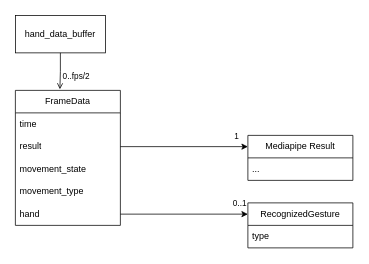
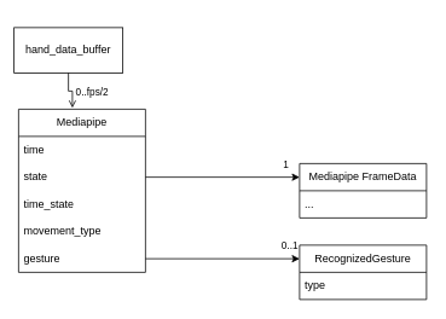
- <mxCell id="10" value="hand_data_buffer" style="rounded=0;whiteSpace=wrap;html=1;" parent="1" vertex="1"><mxGeometry x="20" y="20" width="120" height="50" as="geometry" /></mxCell>
+ <mxCell id="10" value="hand_data_buffer" style="rounded=0;whiteSpace=wrap;html=1;" parent="1" vertex="1"><mxGeometry x="15" y="30" width="120" height="50" as="geometry" /></mxCell>
- <mxCell id="4" value="FrameData" style="swimlane;fontStyle=0;childLayout=stackLayout;horizontal=1;startSize=30;horizontalStack=0;resizeParent=1;resizeParentMax=0;resizeLast=0;collapsible=1;marginBottom=0;whiteSpace=wrap;html=1;" parent="1" vertex="1"><mxGeometry x="20" y="120" width="140" height="180" as="geometry"><mxRectangle x="180" y="170" width="100" height="30" as="alternateBounds" /></mxGeometry></mxCell>
+ <mxCell id="4" value="Mediapipe" style="swimlane;fontStyle=0;childLayout=stackLayout;horizontal=1;startSize=30;horizontalStack=0;resizeParent=1;resizeParentMax=0;resizeLast=0;collapsible=1;marginBottom=0;whiteSpace=wrap;html=1;" parent="1" vertex="1"><mxGeometry x="20" y="120" width="140" height="180" as="geometry"><mxRectangle x="180" y="170" width="100" height="30" as="alternateBounds" /></mxGeometry></mxCell>
- <mxCell id="6" value="result" style="text;strokeColor=none;fillColor=none;align=left;verticalAlign=middle;spacingLeft=4;spacingRight=4;overflow=hidden;points=[[0,0.5],[1,0.5]];portConstraint=eastwest;rotatable=0;whiteSpace=wrap;html=1;" parent="4" vertex="1"><mxGeometry y="60" width="140" height="30" as="geometry" /></mxCell>
+ <mxCell id="6" value="state" style="text;strokeColor=none;fillColor=none;align=left;verticalAlign=middle;spacingLeft=4;spacingRight=4;overflow=hidden;points=[[0,0.5],[1,0.5]];portConstraint=eastwest;rotatable=0;whiteSpace=wrap;html=1;" parent="4" vertex="1"><mxGeometry y="60" width="140" height="30" as="geometry" /></mxCell>
- <mxCell id="15" value="Mediapipe Result" style="swimlane;fontStyle=0;childLayout=stackLayout;horizontal=1;startSize=30;horizontalStack=0;resizeParent=1;resizeParentMax=0;resizeLast=0;collapsible=1;marginBottom=0;whiteSpace=wrap;html=1;" parent="1" vertex="1"><mxGeometry x="330" y="180" width="140" height="60" as="geometry" /></mxCell>
+ <mxCell id="15" value="Mediapipe FrameData" style="swimlane;fontStyle=0;childLayout=stackLayout;horizontal=1;startSize=30;horizontalStack=0;resizeParent=1;resizeParentMax=0;resizeLast=0;collapsible=1;marginBottom=0;whiteSpace=wrap;html=1;" parent="1" vertex="1"><mxGeometry x="330" y="180" width="140" height="60" as="geometry" /></mxCell>
- <mxCell id="7" value="movement_state" style="text;strokeColor=none;fillColor=none;align=left;verticalAlign=middle;spacingLeft=4;spacingRight=4;overflow=hidden;points=[[0,0.5],[1,0.5]];portConstraint=eastwest;rotatable=0;whiteSpace=wrap;html=1;" parent="4" vertex="1"><mxGeometry y="90" width="140" height="30" as="geometry" /></mxCell>
+ <mxCell id="7" value="time_state" style="text;strokeColor=none;fillColor=none;align=left;verticalAlign=middle;spacingLeft=4;spacingRight=4;overflow=hidden;points=[[0,0.5],[1,0.5]];portConstraint=eastwest;rotatable=0;whiteSpace=wrap;html=1;" parent="4" vertex="1"><mxGeometry y="90" width="140" height="30" as="geometry" /></mxCell>
- <mxCell id="9" value="hand" style="text;strokeColor=none;fillColor=none;align=left;verticalAlign=middle;spacingLeft=4;spacingRight=4;overflow=hidden;points=[[0,0.5],[1,0.5]];portConstraint=eastwest;rotatable=0;whiteSpace=wrap;html=1;" parent="4" vertex="1"><mxGeometry y="150" width="140" height="30" as="geometry" /></mxCell>
+ <mxCell id="9" value="gesture" style="text;strokeColor=none;fillColor=none;align=left;verticalAlign=middle;spacingLeft=4;spacingRight=4;overflow=hidden;points=[[0,0.5],[1,0.5]];portConstraint=eastwest;rotatable=0;whiteSpace=wrap;html=1;" parent="4" vertex="1"><mxGeometry y="150" width="140" height="30" as="geometry" /></mxCell>
